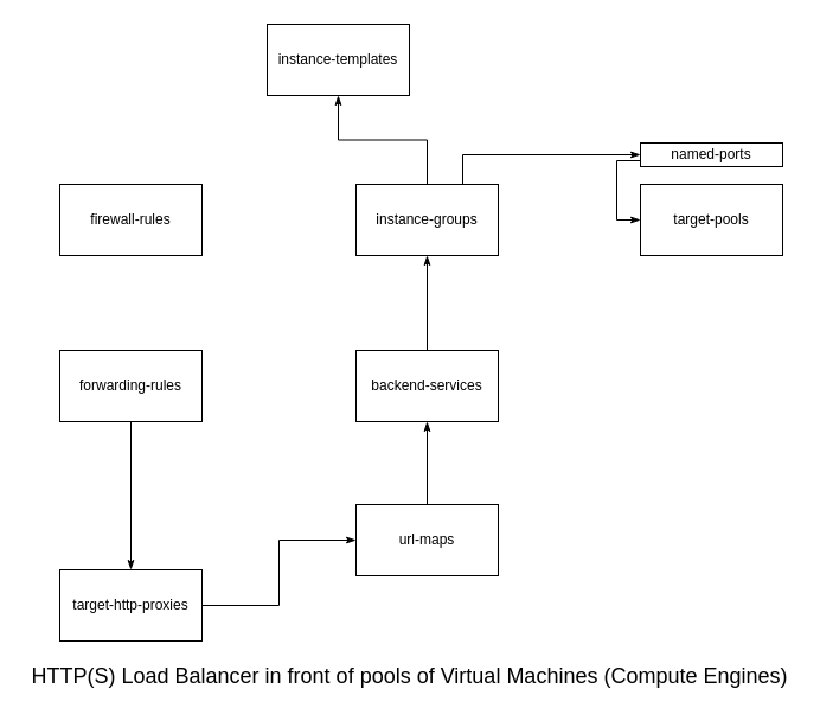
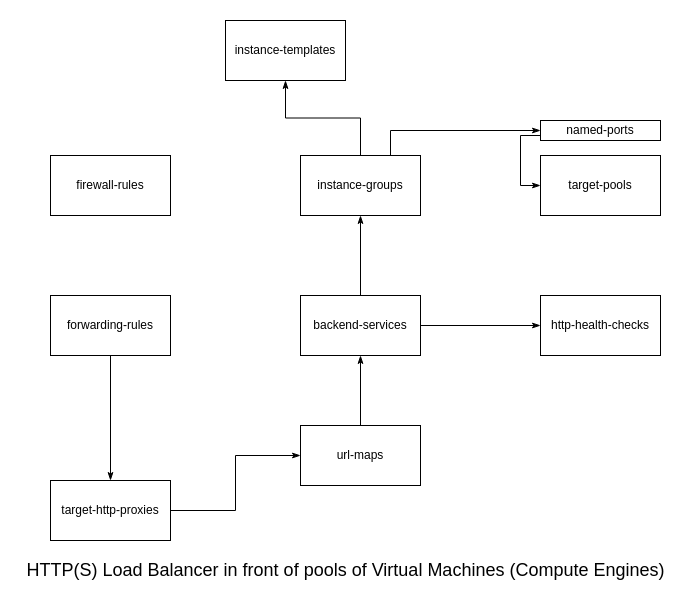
+ <mxCell id="11" style="edgeStyle=orthogonalEdgeStyle;rounded=0;orthogonalLoop=1;jettySize=auto;html=1;exitX=0;exitY=0.5;exitDx=0;exitDy=0;entryX=1;entryY=0.5;entryDx=0;entryDy=0;startArrow=classicThin;startFill=1;endArrow=none;endFill=0;" edge="1" parent="1" source="12" target="14"><mxGeometry relative="1" as="geometry" /></mxCell>
+ <mxCell id="12" value="http-health-checks" style="rounded=0;whiteSpace=wrap;html=1;" vertex="1" parent="1"><mxGeometry x="540" y="295" width="120" height="60" as="geometry" /></mxCell>
